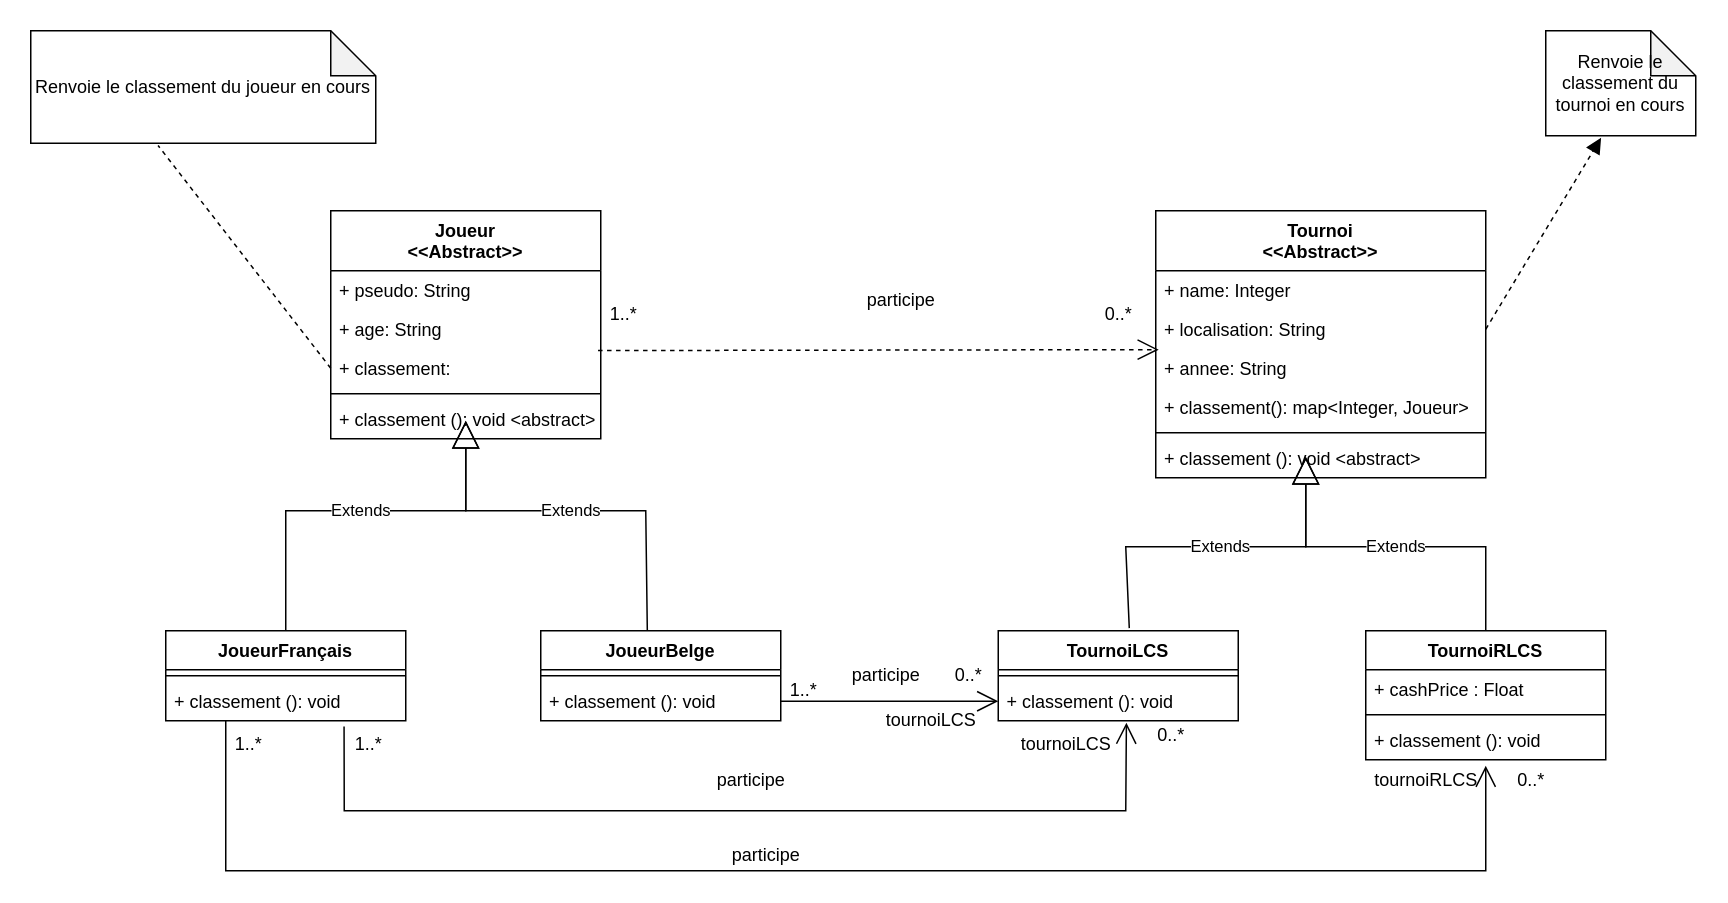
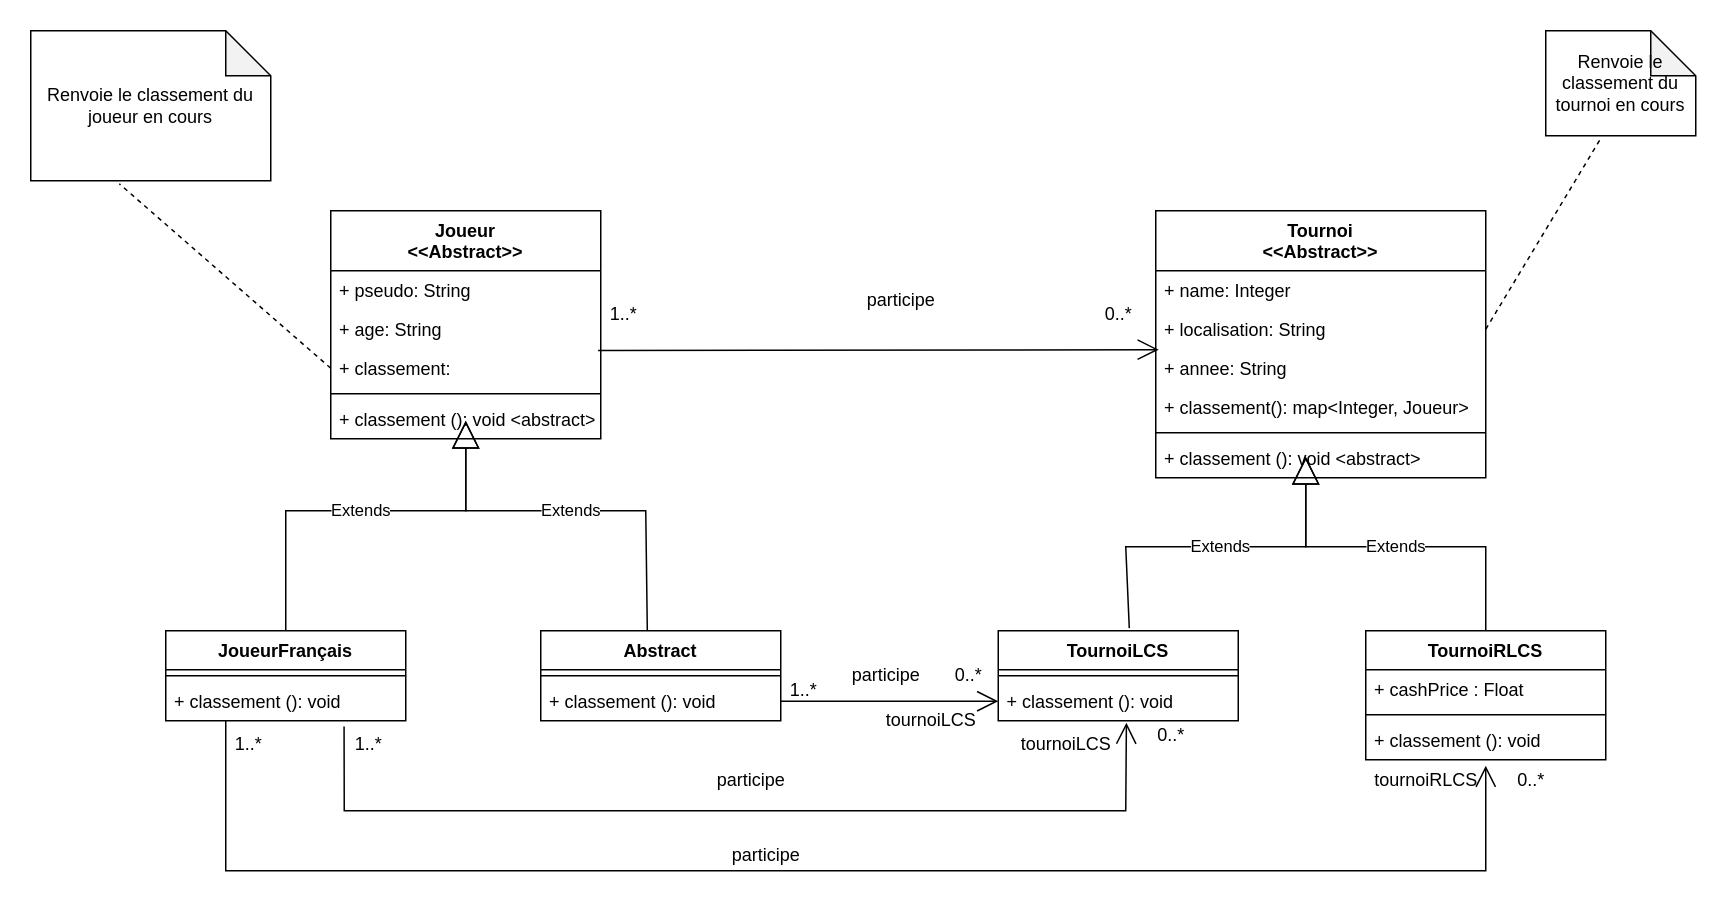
- <mxCell id="23" value="Renvoie le classement du joueur en cours" style="shape=note;whiteSpace=wrap;html=1;backgroundOutline=1;darkOpacity=0.05;" parent="1" vertex="1"><mxGeometry x="20" y="20" width="230" height="75" as="geometry" /></mxCell>
+ <mxCell id="23" value="Renvoie le classement du joueur en cours" style="shape=note;whiteSpace=wrap;html=1;backgroundOutline=1;darkOpacity=0.05;" parent="1" vertex="1"><mxGeometry x="20" y="20" width="160" height="100" as="geometry" /></mxCell>
- <mxCell id="29" value="" style="html=1;verticalAlign=bottom;endArrow=block;dashed=1;endSize=8;rounded=0;exitX=1;exitY=0.5;exitDx=0;exitDy=0;entryX=0.369;entryY=1.02;entryDx=0;entryDy=0;entryPerimeter=0;" parent="1" source="17" target="28" edge="1"><mxGeometry relative="1" as="geometry"><mxPoint x="930" y="219" as="sourcePoint" /><mxPoint x="840" y="154" as="targetPoint" /></mxGeometry></mxCell>
+ <mxCell id="29" value="" style="html=1;verticalAlign=bottom;endArrow=none;dashed=1;endSize=8;rounded=0;exitX=1;exitY=0.5;exitDx=0;exitDy=0;entryX=0.369;entryY=1.02;entryDx=0;entryDy=0;entryPerimeter=0;" parent="1" source="17" target="28" edge="1"><mxGeometry relative="1" as="geometry"><mxPoint x="930" y="219" as="sourcePoint" /><mxPoint x="840" y="154" as="targetPoint" /></mxGeometry></mxCell>
- <mxCell id="22" value="" style="endArrow=open;endFill=1;endSize=12;html=1;rounded=0;entryX=0.009;entryY=0.023;entryDx=0;entryDy=0;entryPerimeter=0;exitX=0.99;exitY=0.047;exitDx=0;exitDy=0;exitPerimeter=0;dashed=1;" parent="1" source="5" target="18" edge="1"><mxGeometry width="160" relative="1" as="geometry"><mxPoint x="400" y="208.5" as="sourcePoint" /><mxPoint x="560" y="208.5" as="targetPoint" /></mxGeometry></mxCell>
+ <mxCell id="22" value="" style="endArrow=open;endFill=1;endSize=12;html=1;rounded=0;entryX=0.009;entryY=0.023;entryDx=0;entryDy=0;entryPerimeter=0;exitX=0.99;exitY=0.047;exitDx=0;exitDy=0;exitPerimeter=0;" parent="1" source="5" target="18" edge="1"><mxGeometry width="160" relative="1" as="geometry"><mxPoint x="400" y="208.5" as="sourcePoint" /><mxPoint x="560" y="208.5" as="targetPoint" /></mxGeometry></mxCell>
- <mxCell id="11" value="JoueurBelge" style="swimlane;fontStyle=1;align=center;verticalAlign=top;childLayout=stackLayout;horizontal=1;startSize=26;horizontalStack=0;resizeParent=1;resizeParentMax=0;resizeLast=0;collapsible=1;marginBottom=0;" parent="1" vertex="1"><mxGeometry x="360" y="420" width="160" height="60" as="geometry" /></mxCell>
+ <mxCell id="11" value="Abstract" style="swimlane;fontStyle=1;align=center;verticalAlign=top;childLayout=stackLayout;horizontal=1;startSize=26;horizontalStack=0;resizeParent=1;resizeParentMax=0;resizeLast=0;collapsible=1;marginBottom=0;" parent="1" vertex="1"><mxGeometry x="360" y="420" width="160" height="60" as="geometry" /></mxCell>
